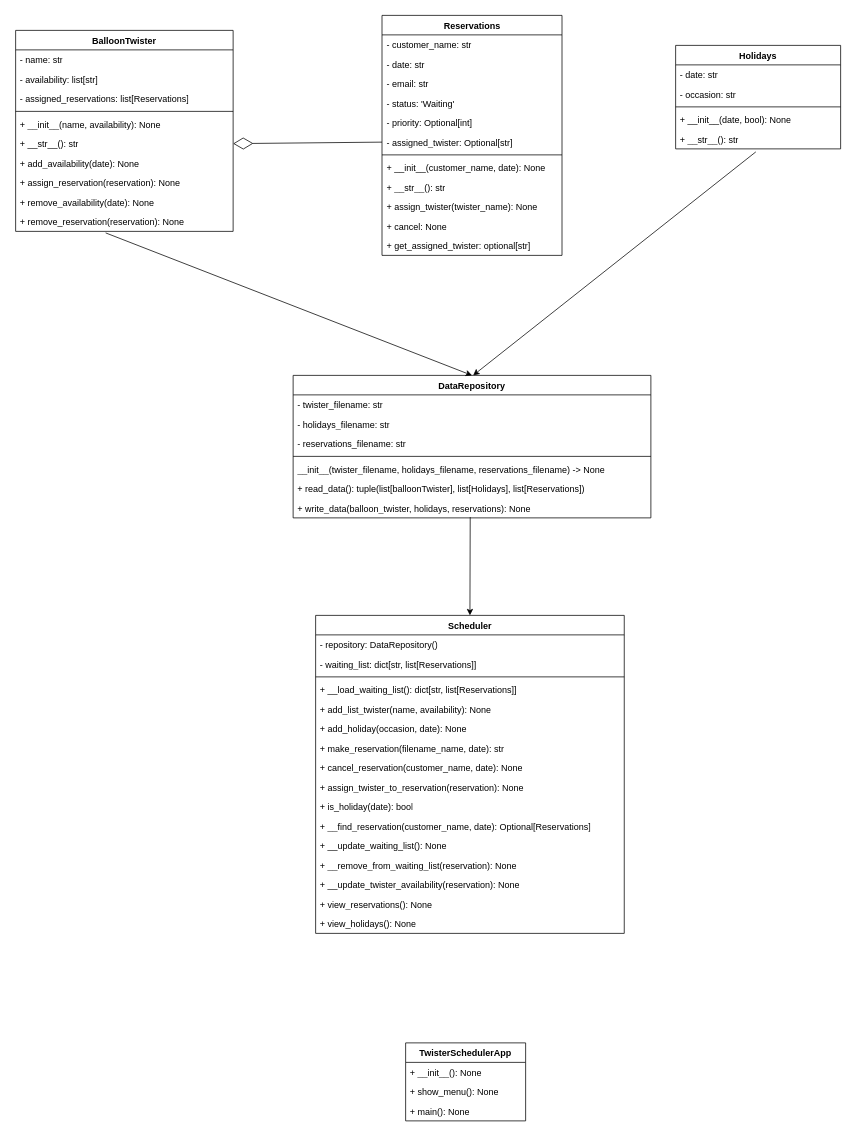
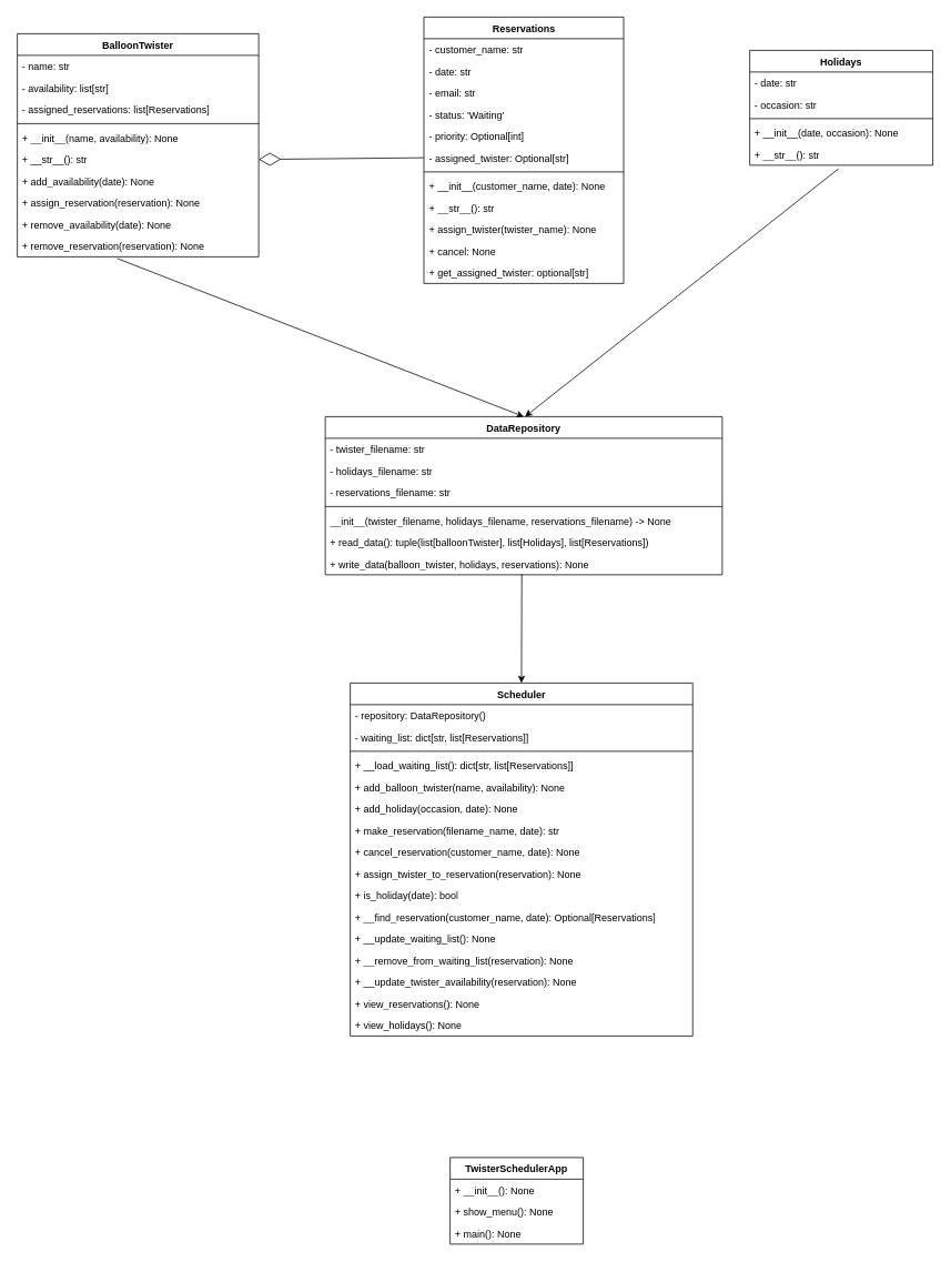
- <mxCell id="17" value="+ __init__(date, bool): None" style="text;strokeColor=none;fillColor=none;align=left;verticalAlign=top;spacingLeft=4;spacingRight=4;overflow=hidden;rotatable=0;points=[[0,0.5],[1,0.5]];portConstraint=eastwest;whiteSpace=wrap;html=1;" parent="13" vertex="1"><mxGeometry y="86" width="220" height="26" as="geometry" /></mxCell>
+ <mxCell id="17" value="+ __init__(date, occasion): None" style="text;strokeColor=none;fillColor=none;align=left;verticalAlign=top;spacingLeft=4;spacingRight=4;overflow=hidden;rotatable=0;points=[[0,0.5],[1,0.5]];portConstraint=eastwest;whiteSpace=wrap;html=1;" parent="13" vertex="1"><mxGeometry y="86" width="220" height="26" as="geometry" /></mxCell>
- <mxCell id="37" value="+ add_list_twister(name, availability): None" style="text;strokeColor=none;fillColor=none;align=left;verticalAlign=top;spacingLeft=4;spacingRight=4;overflow=hidden;rotatable=0;points=[[0,0.5],[1,0.5]];portConstraint=eastwest;whiteSpace=wrap;html=1;" parent="32" vertex="1"><mxGeometry y="112" width="411.5" height="26" as="geometry" /></mxCell>
+ <mxCell id="37" value="+ add_balloon_twister(name, availability): None" style="text;strokeColor=none;fillColor=none;align=left;verticalAlign=top;spacingLeft=4;spacingRight=4;overflow=hidden;rotatable=0;points=[[0,0.5],[1,0.5]];portConstraint=eastwest;whiteSpace=wrap;html=1;" parent="32" vertex="1"><mxGeometry y="112" width="411.5" height="26" as="geometry" /></mxCell>
